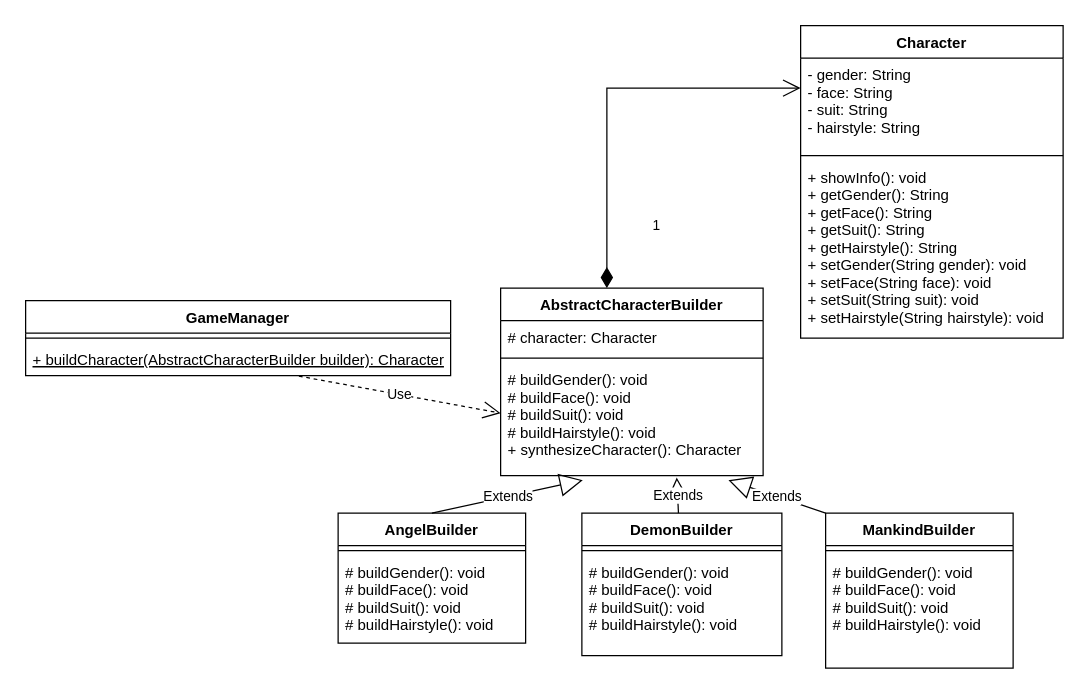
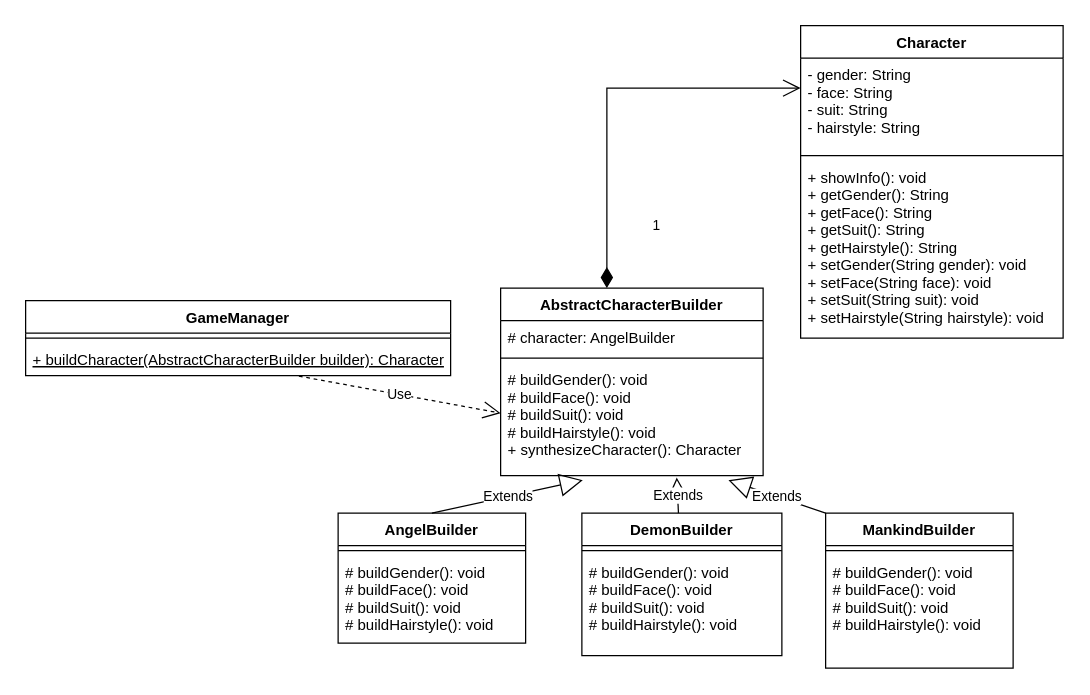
- <mxCell id="15" value="# character: Character" style="text;strokeColor=none;fillColor=none;align=left;verticalAlign=top;spacingLeft=4;spacingRight=4;overflow=hidden;rotatable=0;points=[[0,0.5],[1,0.5]];portConstraint=eastwest;" parent="14" vertex="1"><mxGeometry y="26" width="210" height="26" as="geometry" /></mxCell>
+ <mxCell id="15" value="# character: AngelBuilder" style="text;strokeColor=none;fillColor=none;align=left;verticalAlign=top;spacingLeft=4;spacingRight=4;overflow=hidden;rotatable=0;points=[[0,0.5],[1,0.5]];portConstraint=eastwest;" parent="14" vertex="1"><mxGeometry y="26" width="210" height="26" as="geometry" /></mxCell>
